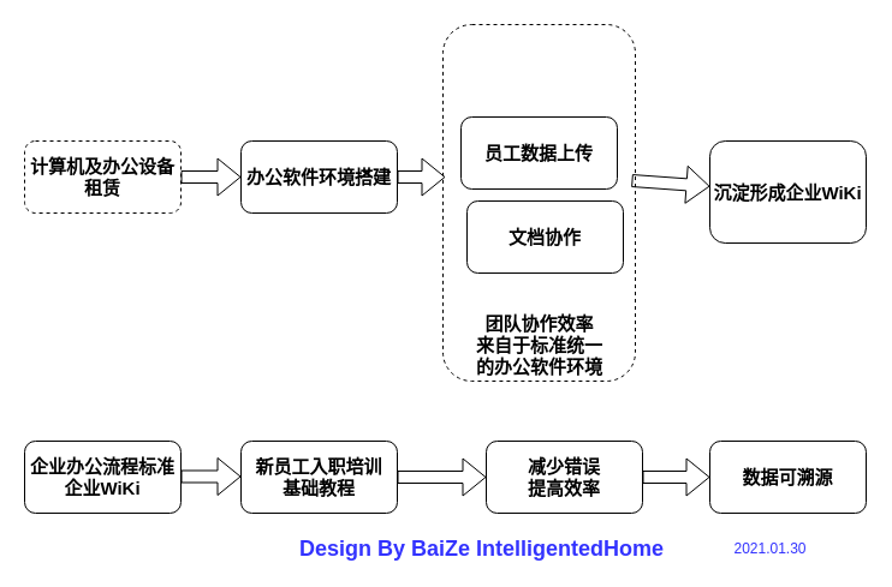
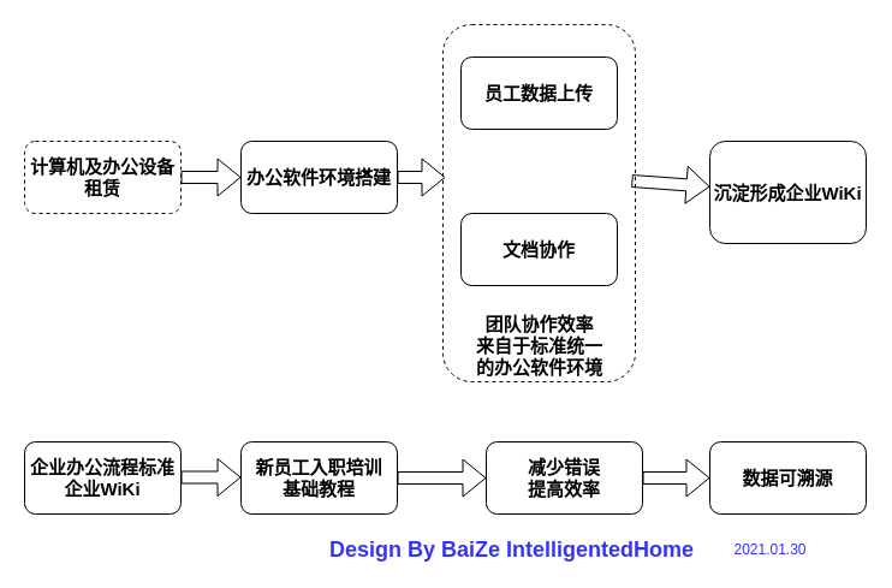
- <mxCell id="5" value="员工数据上传" style="rounded=1;whiteSpace=wrap;html=1;fontStyle=1;fontSize=15;" parent="1" vertex="1"><mxGeometry x="383" y="97" width="130" height="60" as="geometry" /></mxCell>
+ <mxCell id="5" value="员工数据上传" style="rounded=1;whiteSpace=wrap;html=1;fontStyle=1;fontSize=15;" parent="1" vertex="1"><mxGeometry x="383" y="47" width="130" height="60" as="geometry" /></mxCell>
- <mxCell id="6" value="文档协作" style="rounded=1;whiteSpace=wrap;html=1;fontStyle=1;fontSize=15;" parent="1" vertex="1"><mxGeometry x="388" y="167" width="130" height="60" as="geometry" /></mxCell>
+ <mxCell id="6" value="文档协作" style="rounded=1;whiteSpace=wrap;html=1;fontStyle=1;fontSize=15;" parent="1" vertex="1"><mxGeometry x="383" y="177" width="130" height="60" as="geometry" /></mxCell>
- <mxCell id="18" value="&lt;b&gt;&lt;font style=&quot;font-size: 18px&quot; color=&quot;#3333ff&quot;&gt;Design By BaiZe IntelligentedHome&lt;/font&gt;&lt;/b&gt;" style="text;html=1;align=center;verticalAlign=middle;resizable=0;points=[];autosize=1;" parent="1" vertex="1"><mxGeometry x="240" y="447" width="320" height="20" as="geometry" /></mxCell>
+ <mxCell id="18" value="&lt;b&gt;&lt;font style=&quot;font-size: 18px&quot; color=&quot;#3333ff&quot;&gt;Design By BaiZe IntelligentedHome&lt;/font&gt;&lt;/b&gt;" style="text;html=1;align=center;verticalAlign=middle;resizable=0;points=[];autosize=1;" parent="1" vertex="1"><mxGeometry x="265" y="447" width="320" height="20" as="geometry" /></mxCell>
